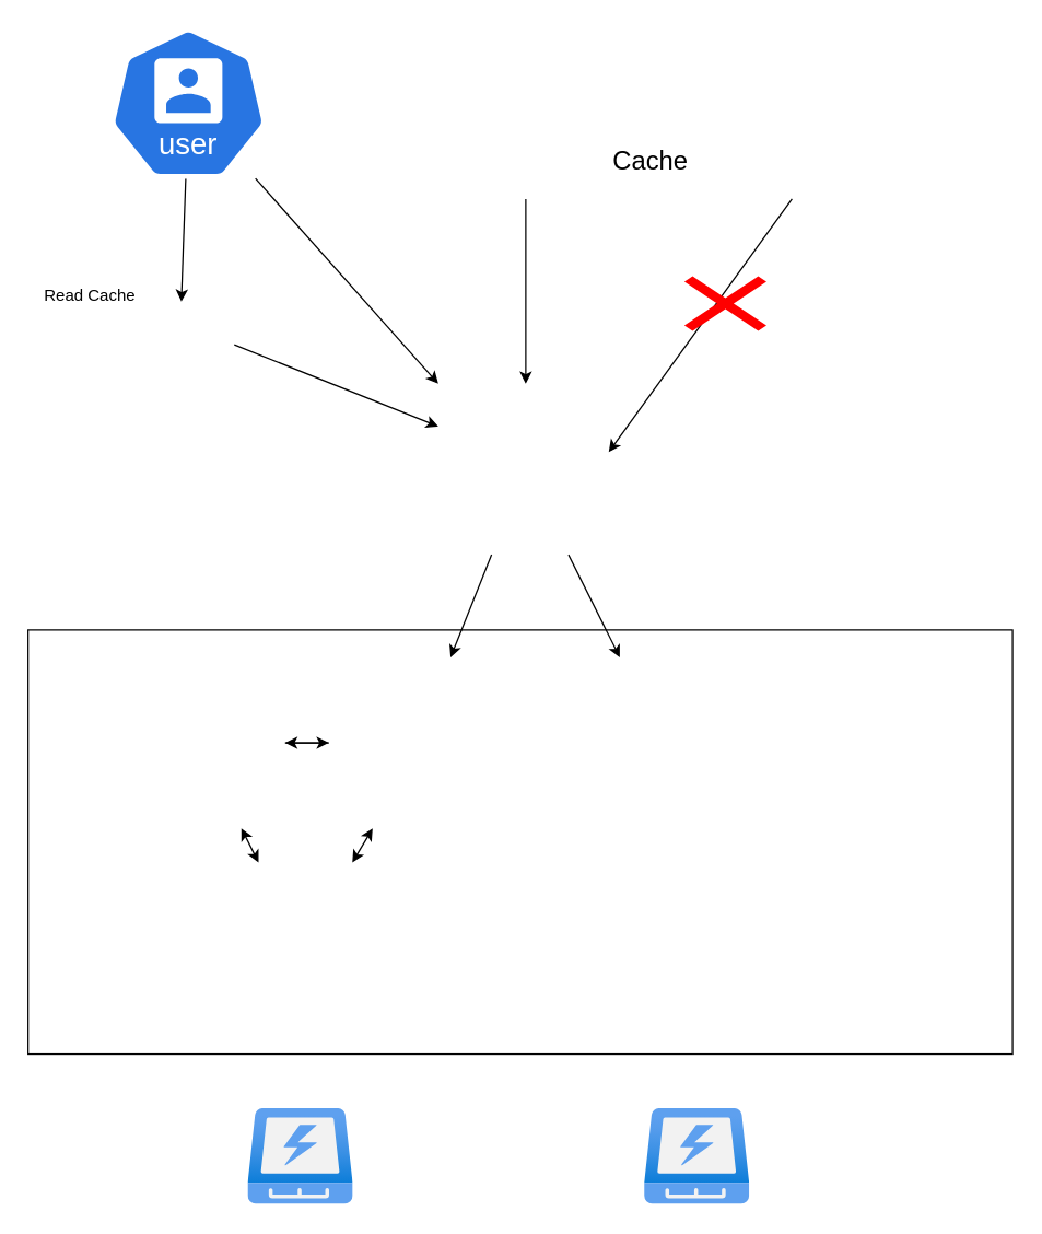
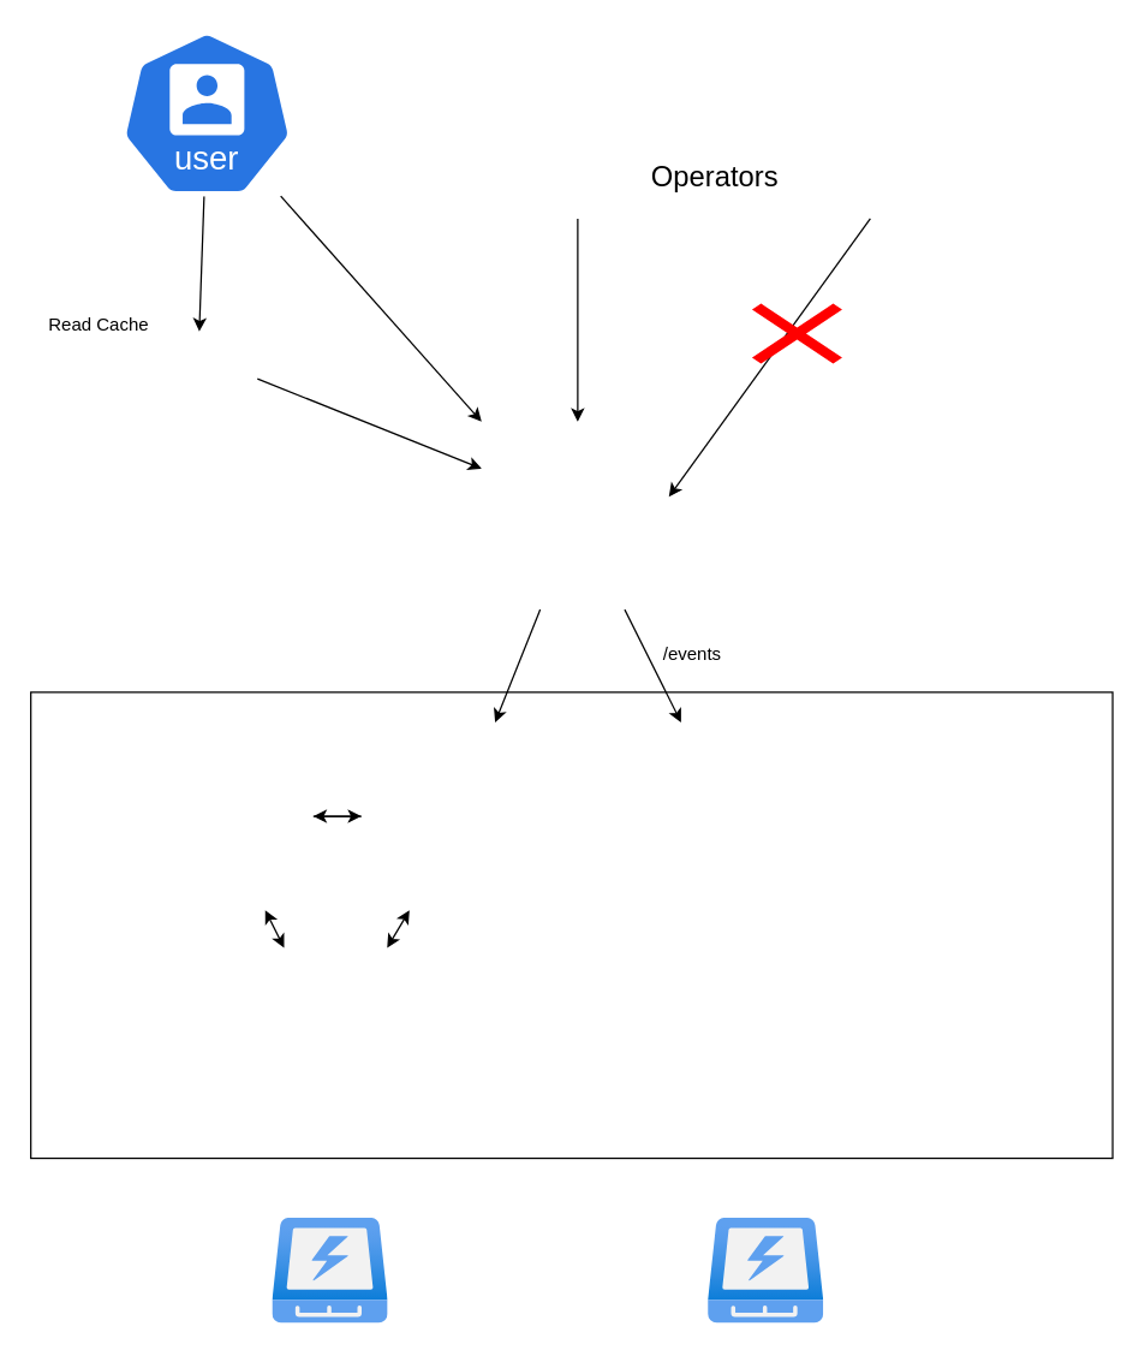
- <mxCell id="26" value="&lt;font style=&quot;font-size: 19px;&quot;&gt;Cache&lt;/font&gt;" style="text;html=1;align=center;verticalAlign=middle;resizable=0;points=[];autosize=1;strokeColor=none;fillColor=none;" vertex="1" parent="1"><mxGeometry x="420" y="97.5" width="110" height="40" as="geometry" /></mxCell>
+ <mxCell id="26" value="&lt;font style=&quot;font-size: 19px;&quot;&gt;Operators&lt;/font&gt;" style="text;html=1;align=center;verticalAlign=middle;resizable=0;points=[];autosize=1;strokeColor=none;fillColor=none;" vertex="1" parent="1"><mxGeometry x="420" y="97.5" width="110" height="40" as="geometry" /></mxCell>
+ <mxCell id="17" value="/events" style="text;html=1;align=center;verticalAlign=middle;resizable=0;points=[];autosize=1;strokeColor=none;fillColor=none;" vertex="1" parent="1"><mxGeometry x="430" y="420" width="60" height="30" as="geometry" /></mxCell>
